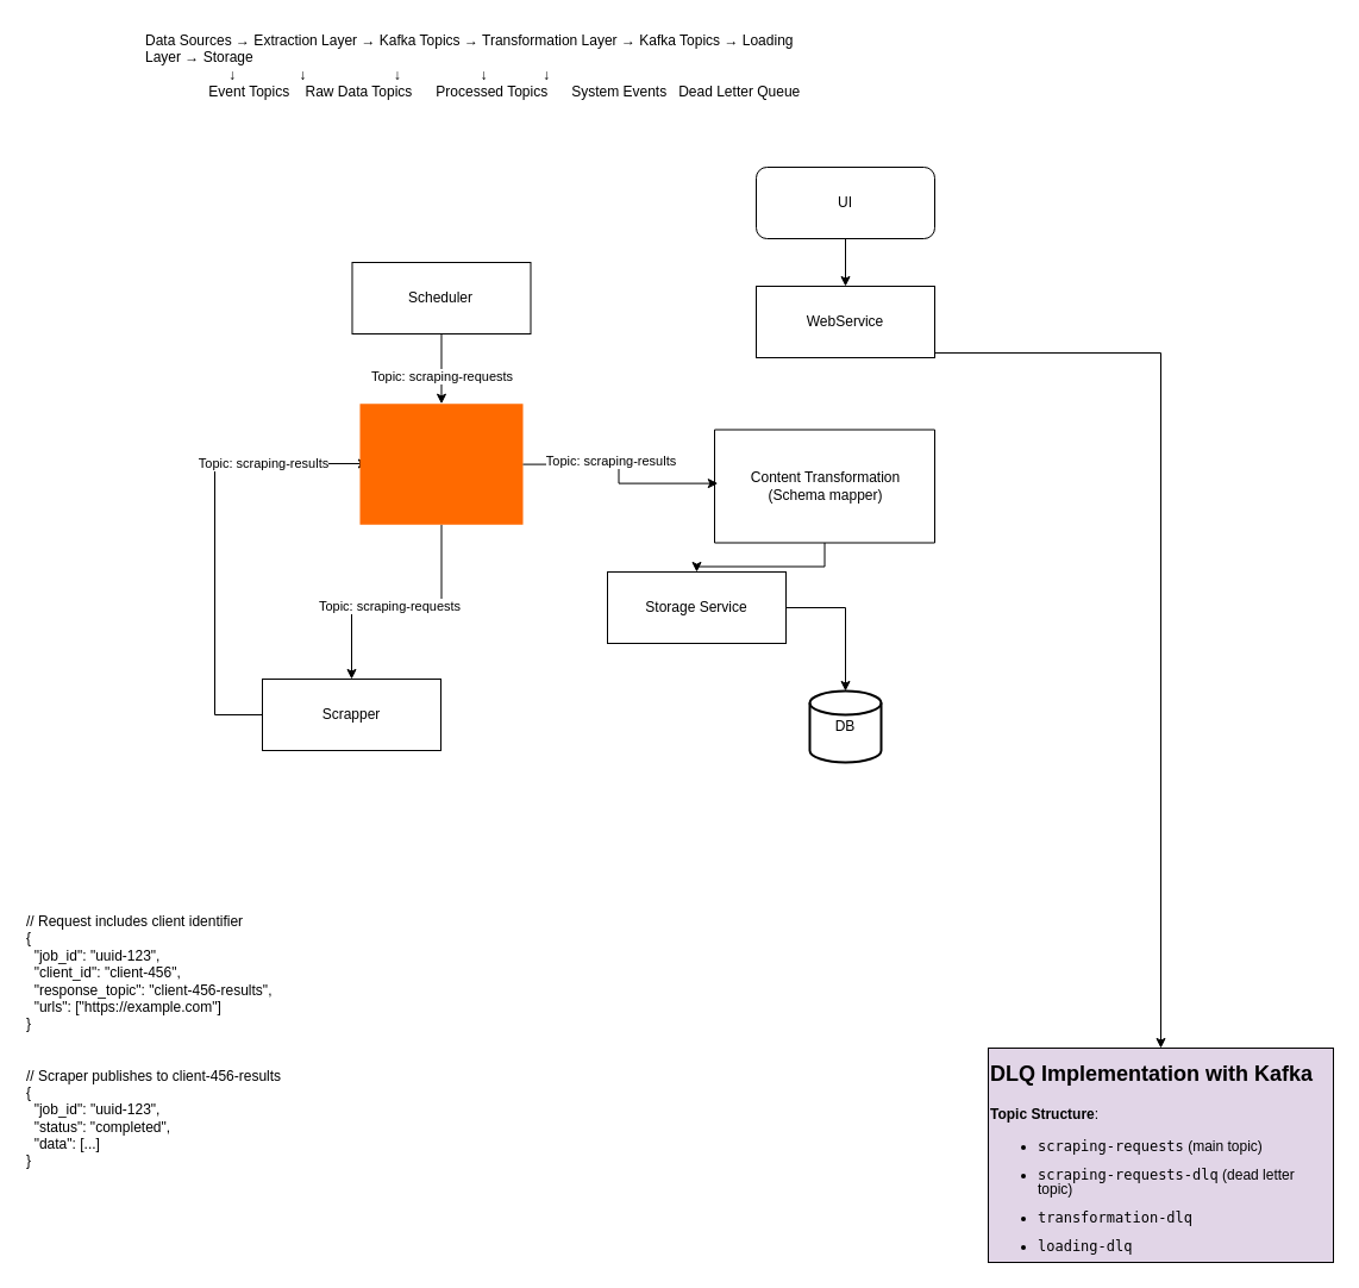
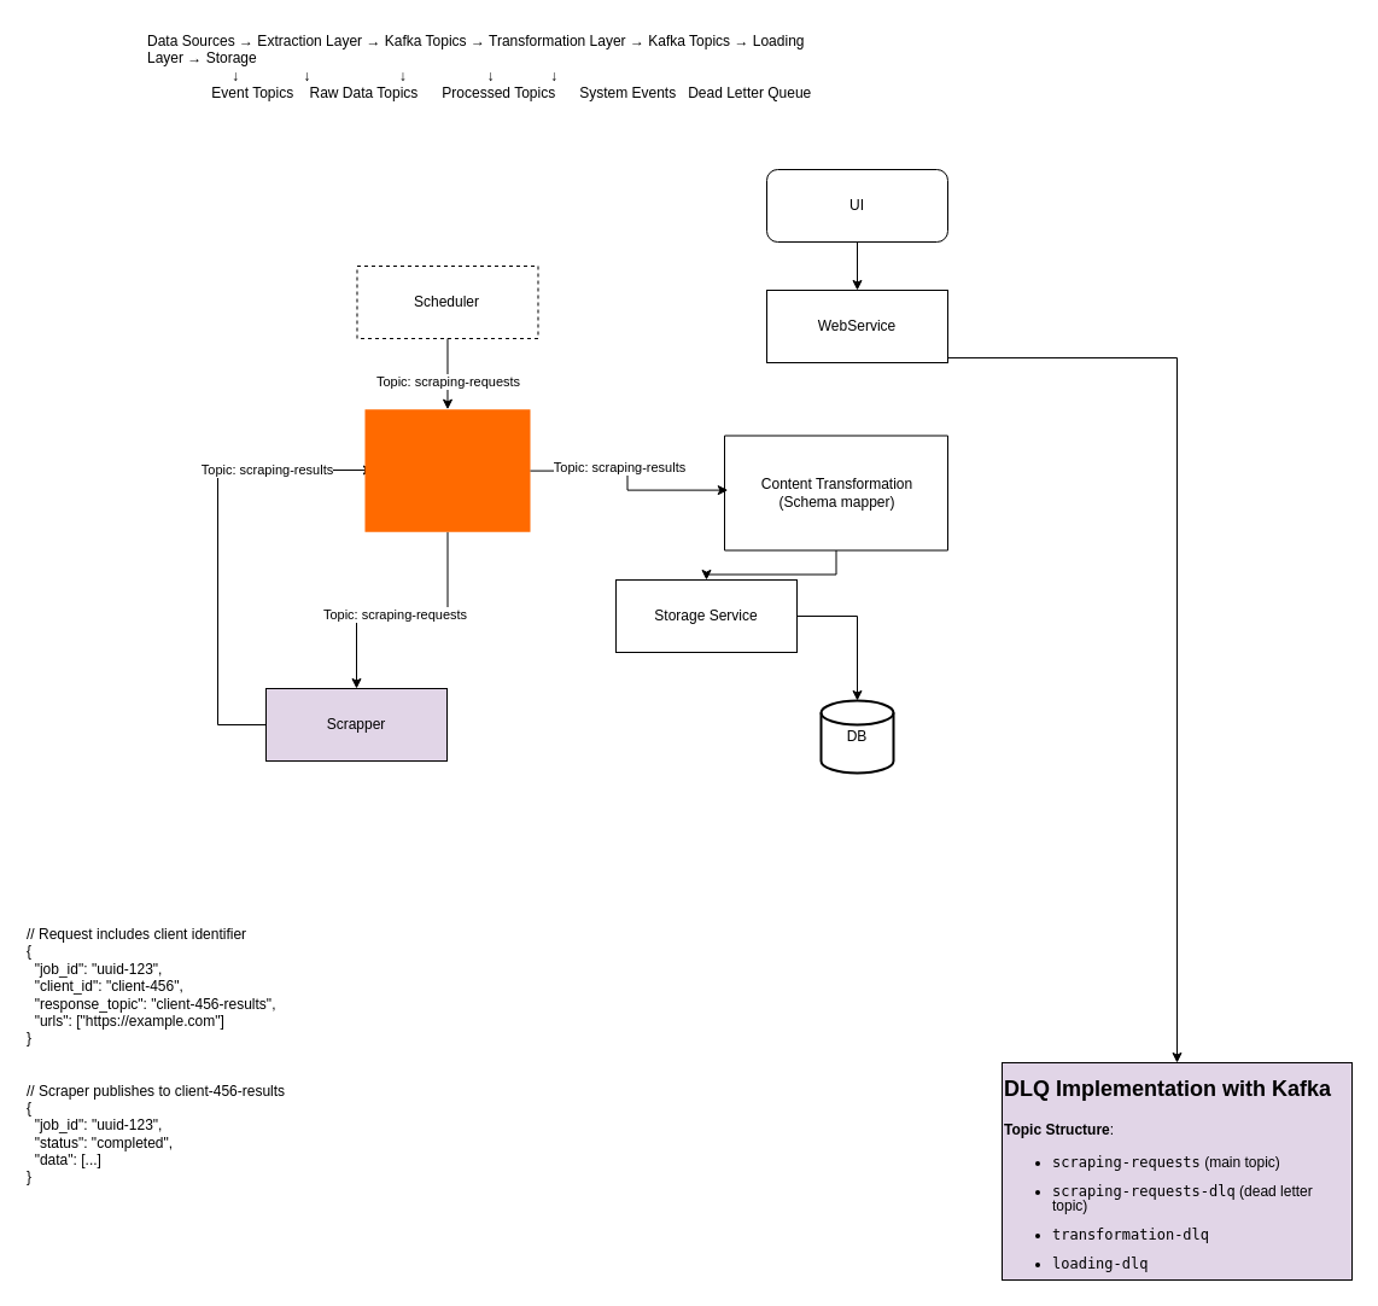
- <mxCell id="2" value="Scheduler" style="whiteSpace=wrap;html=1;align=center;" parent="1" vertex="1"><mxGeometry x="295.49" y="220" width="150" height="60" as="geometry" /></mxCell>
+ <mxCell id="2" value="Scheduler" style="whiteSpace=wrap;html=1;align=center;dashed=1;" parent="1" vertex="1"><mxGeometry x="295.49" y="220" width="150" height="60" as="geometry" /></mxCell>
- <mxCell id="7" value="Scrapper" style="whiteSpace=wrap;html=1;align=center;" parent="1" vertex="1"><mxGeometry x="220" y="570" width="150" height="60" as="geometry" /></mxCell>
+ <mxCell id="7" value="Scrapper" style="whiteSpace=wrap;html=1;align=center;fillColor=#e1d5e7;" parent="1" vertex="1"><mxGeometry x="220" y="570" width="150" height="60" as="geometry" /></mxCell>
